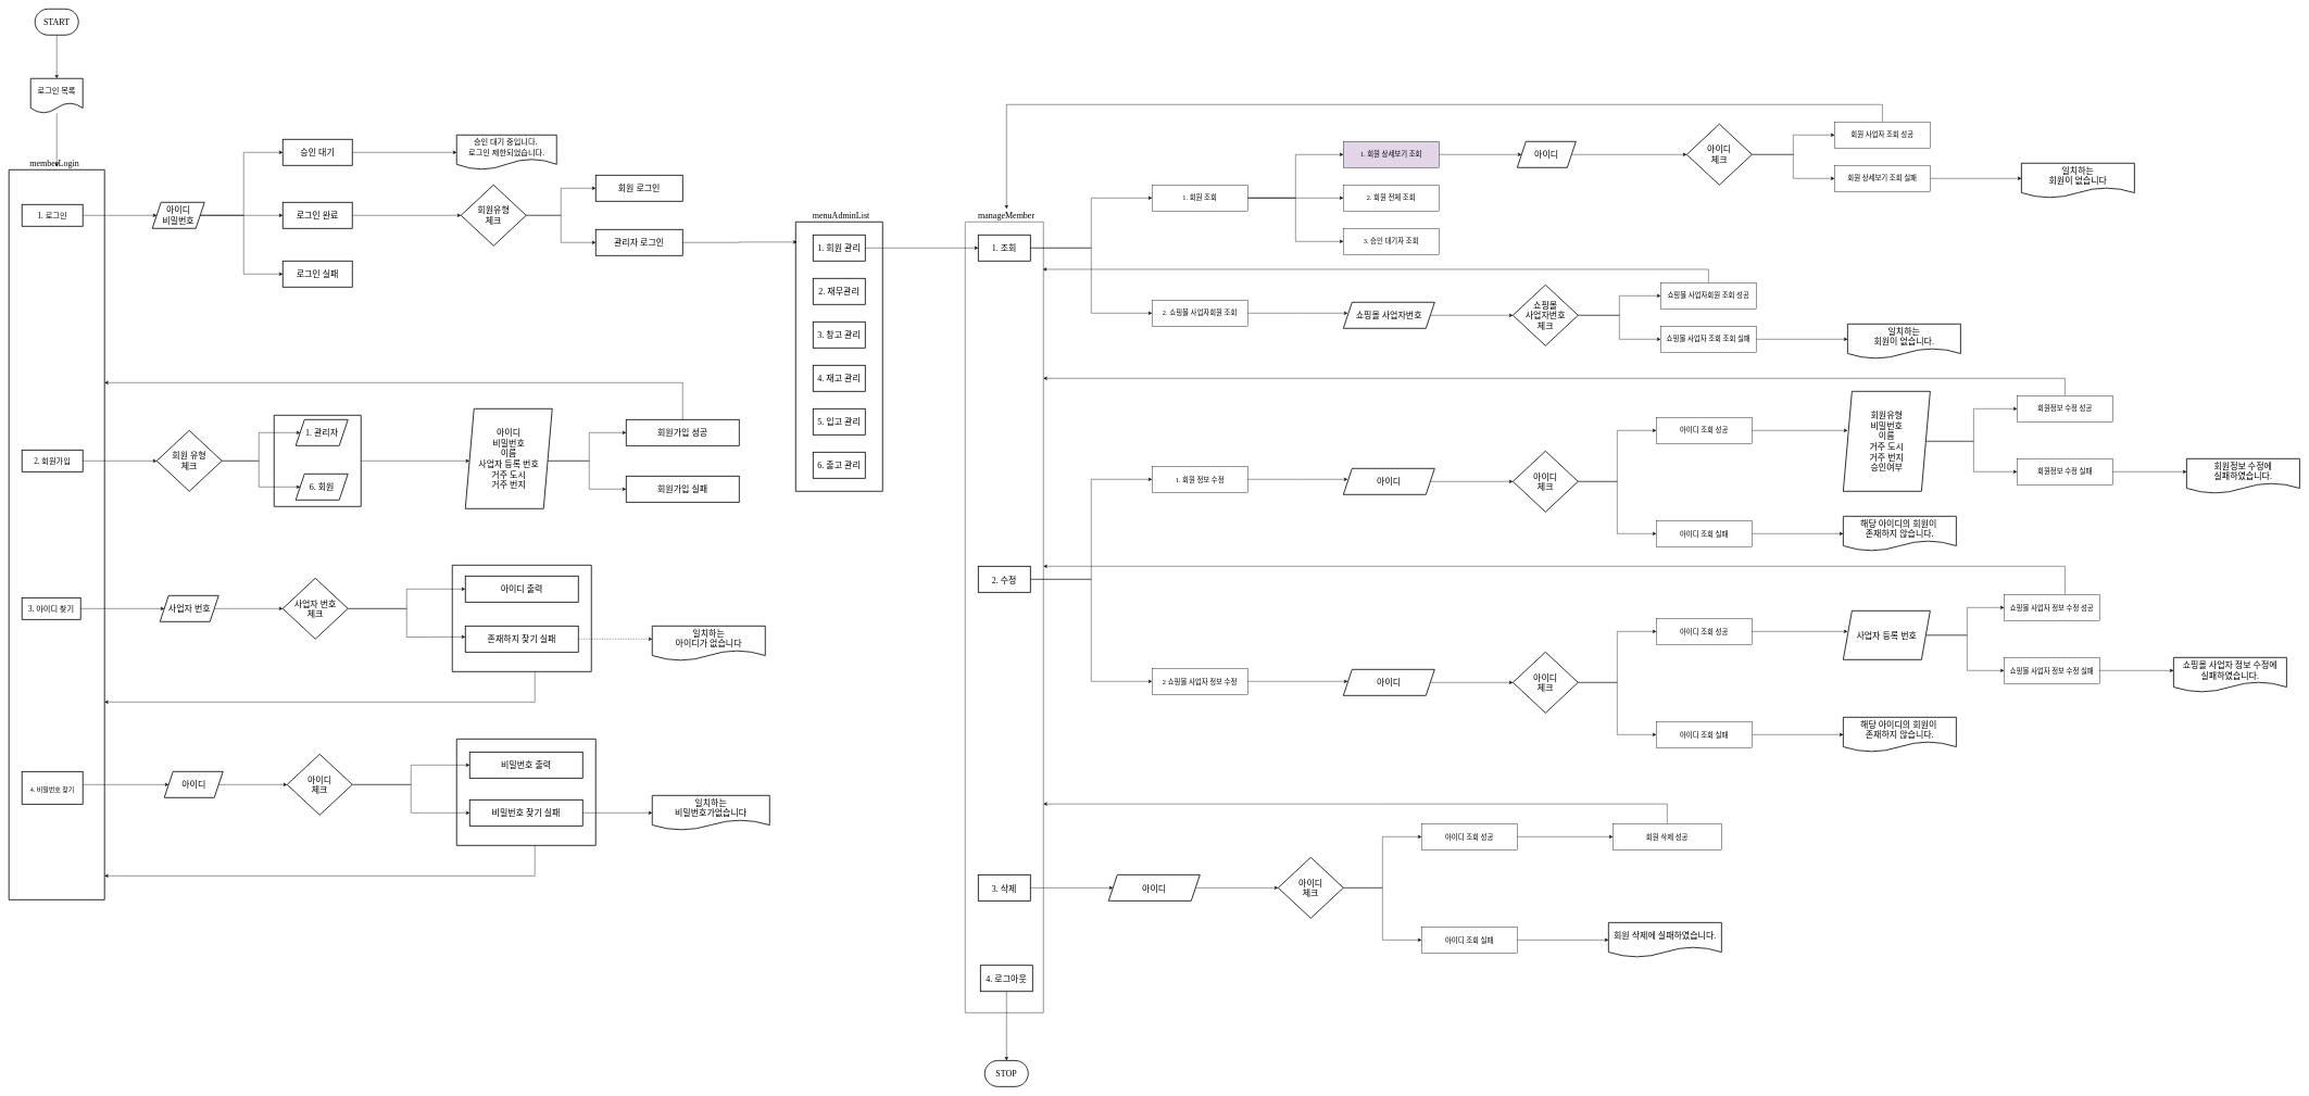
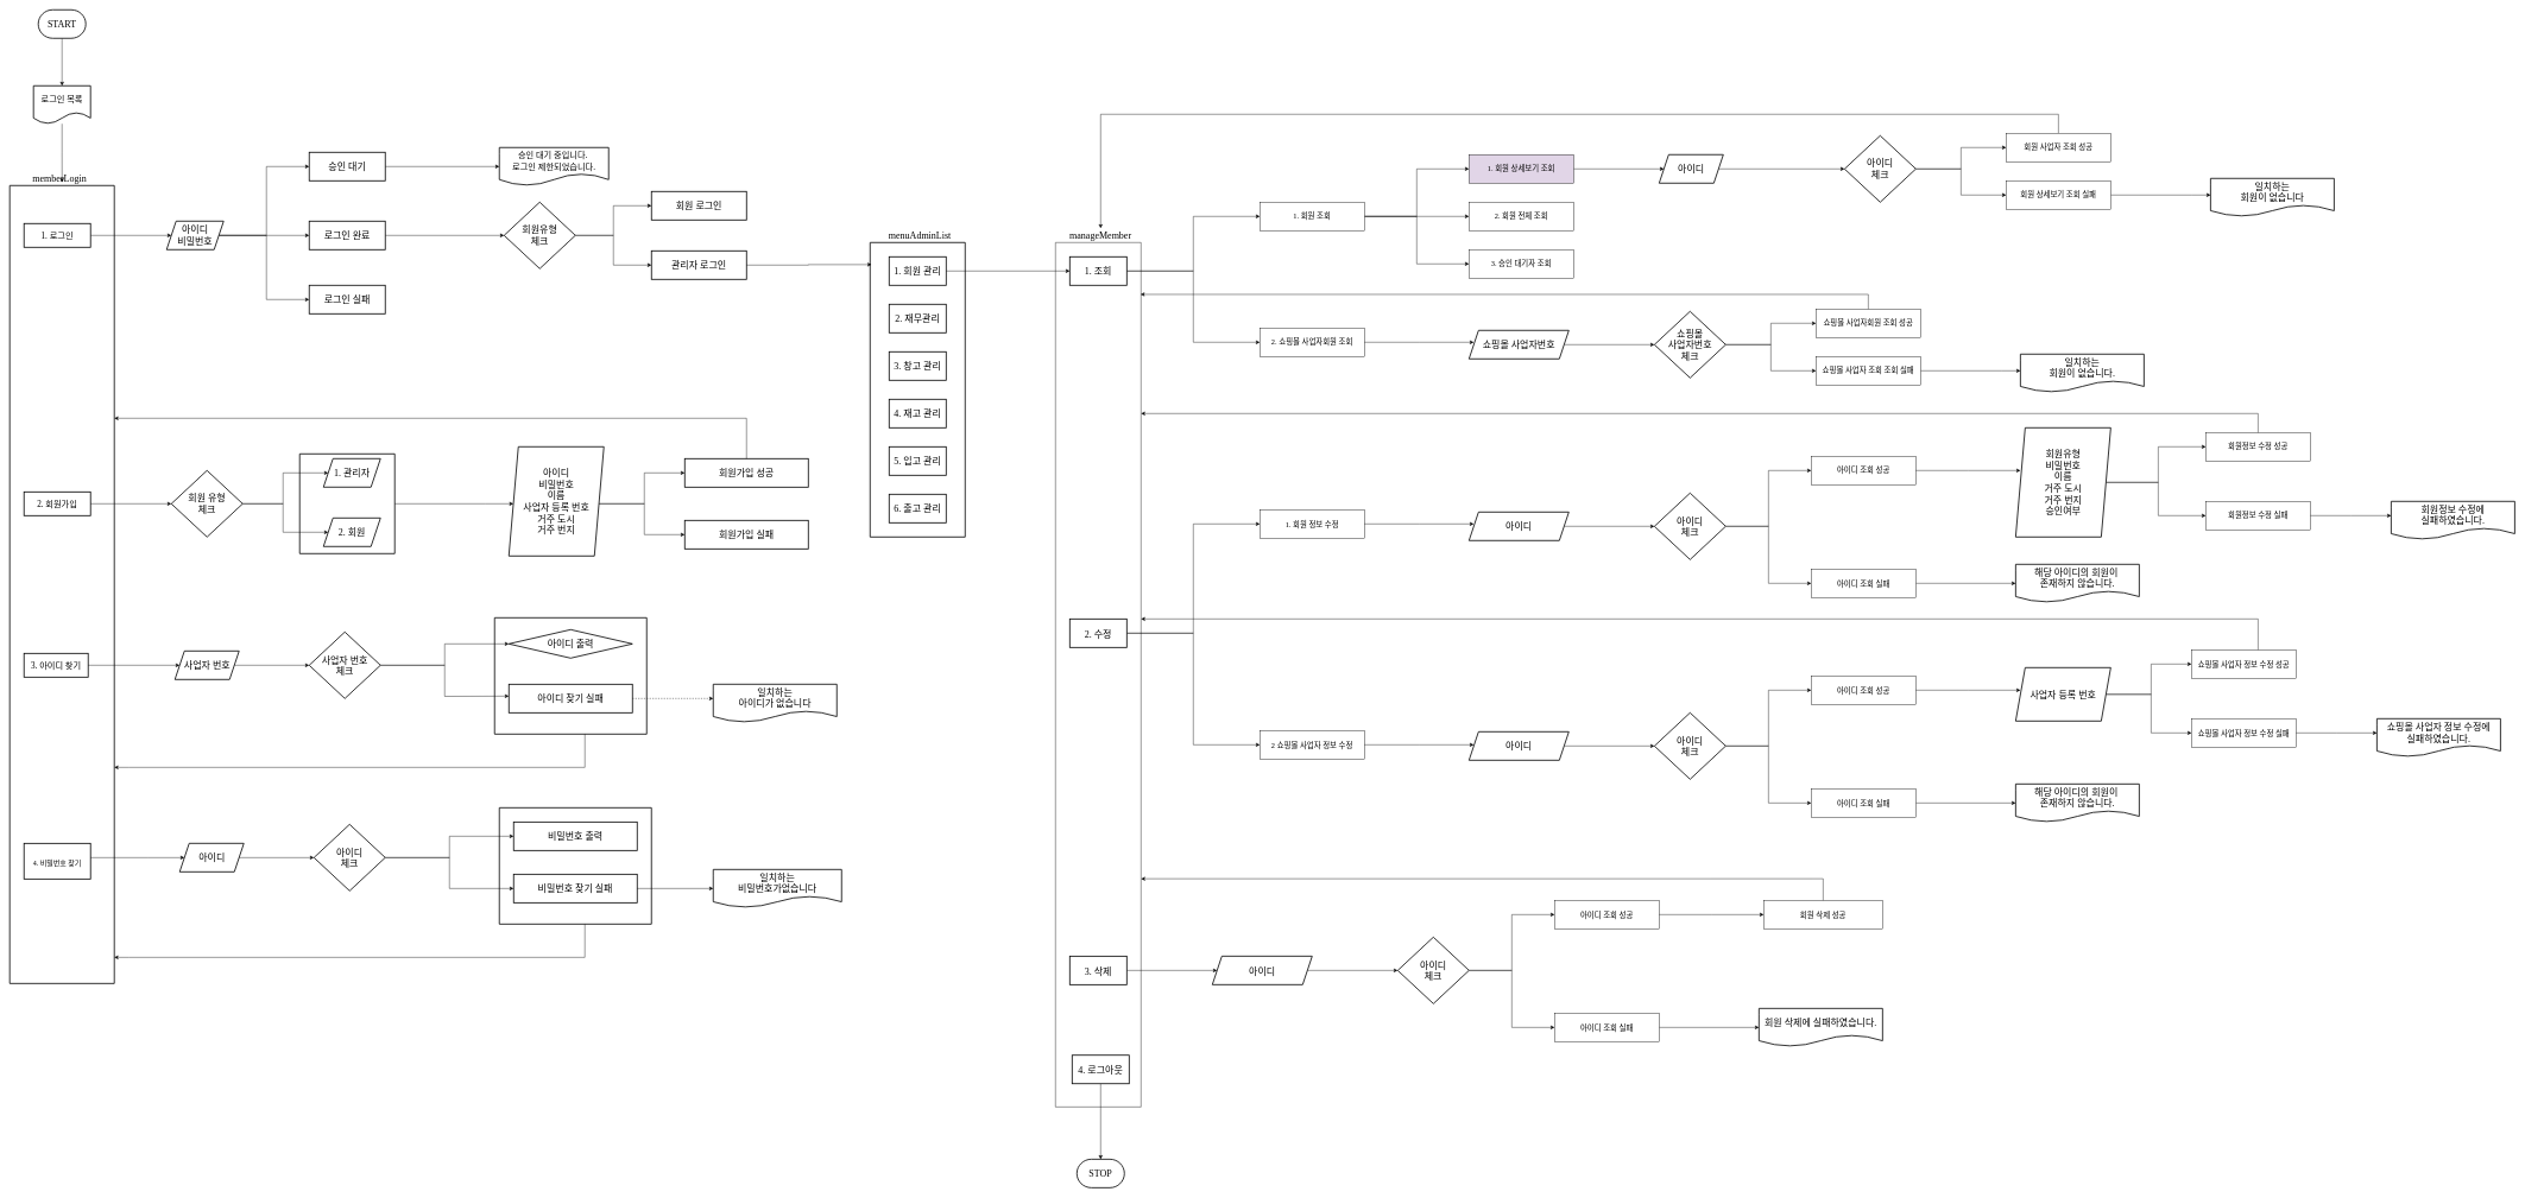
- <mxCell id="36" value="6. 회원" style="shape=parallelogram;perimeter=parallelogramPerimeter;whiteSpace=wrap;html=1;fixedSize=1;hachureGap=4;strokeColor=default;strokeWidth=2;align=center;verticalAlign=middle;fontFamily=Architects Daughter;fontSource=https%3A%2F%2Ffonts.googleapis.com%2Fcss%3Ffamily%3DArchitects%2BDaughter;fontSize=20;fontColor=default;fillColor=default;" vertex="1" parent="35"><mxGeometry x="50" y="135" width="120" height="60" as="geometry" /></mxCell>
+ <mxCell id="36" value="2. 회원" style="shape=parallelogram;perimeter=parallelogramPerimeter;whiteSpace=wrap;html=1;fixedSize=1;hachureGap=4;strokeColor=default;strokeWidth=2;align=center;verticalAlign=middle;fontFamily=Architects Daughter;fontSource=https%3A%2F%2Ffonts.googleapis.com%2Fcss%3Ffamily%3DArchitects%2BDaughter;fontSize=20;fontColor=default;fillColor=default;" vertex="1" parent="35"><mxGeometry x="50" y="135" width="120" height="60" as="geometry" /></mxCell>
- <mxCell id="44" value="아이디 출력" style="rounded=0;whiteSpace=wrap;html=1;hachureGap=4;strokeColor=default;strokeWidth=2;align=center;verticalAlign=middle;fontFamily=Architects Daughter;fontSource=https%3A%2F%2Ffonts.googleapis.com%2Fcss%3Ffamily%3DArchitects%2BDaughter;fontSize=20;fontColor=default;fillColor=default;" vertex="1" parent="1"><mxGeometry x="1070" y="1325" width="260" height="60" as="geometry" /></mxCell>
+ <mxCell id="44" value="아이디 출력" style="rhombus;whiteSpace=wrap;html=1;hachureGap=4;strokeColor=default;strokeWidth=2;align=center;verticalAlign=middle;fontFamily=Architects Daughter;fontSource=https%3A%2F%2Ffonts.googleapis.com%2Fcss%3Ffamily%3DArchitects%2BDaughter;fontSize=20;fontColor=default;fillColor=default;" vertex="1" parent="1"><mxGeometry x="1070" y="1325" width="260" height="60" as="geometry" /></mxCell>
- <mxCell id="55" value="존재하지 찾기 실패" style="rounded=0;whiteSpace=wrap;html=1;hachureGap=4;strokeColor=default;strokeWidth=2;align=center;verticalAlign=middle;fontFamily=Architects Daughter;fontSource=https%3A%2F%2Ffonts.googleapis.com%2Fcss%3Ffamily%3DArchitects%2BDaughter;fontSize=20;fontColor=default;fillColor=default;" vertex="1" parent="54"><mxGeometry x="30" y="140" width="260" height="60" as="geometry" /></mxCell>
+ <mxCell id="55" value="아이디 찾기 실패" style="rounded=0;whiteSpace=wrap;html=1;hachureGap=4;strokeColor=default;strokeWidth=2;align=center;verticalAlign=middle;fontFamily=Architects Daughter;fontSource=https%3A%2F%2Ffonts.googleapis.com%2Fcss%3Ffamily%3DArchitects%2BDaughter;fontSize=20;fontColor=default;fillColor=default;" vertex="1" parent="54"><mxGeometry x="30" y="140" width="260" height="60" as="geometry" /></mxCell>
